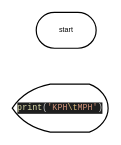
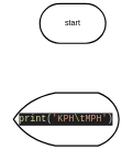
- <mxCell id="2" value="start" style="strokeWidth=2;html=1;shape=mxgraph.flowchart.terminator;whiteSpace=wrap;" vertex="1" parent="1"><mxGeometry x="60" y="20" width="100" height="60" as="geometry" /></mxCell>
+ <mxCell id="2" value="start" style="strokeWidth=2;html=1;shape=mxgraph.flowchart.terminator;whiteSpace=wrap;" vertex="1" parent="1"><mxGeometry x="60" y="5" width="100" height="60" as="geometry" /></mxCell>
